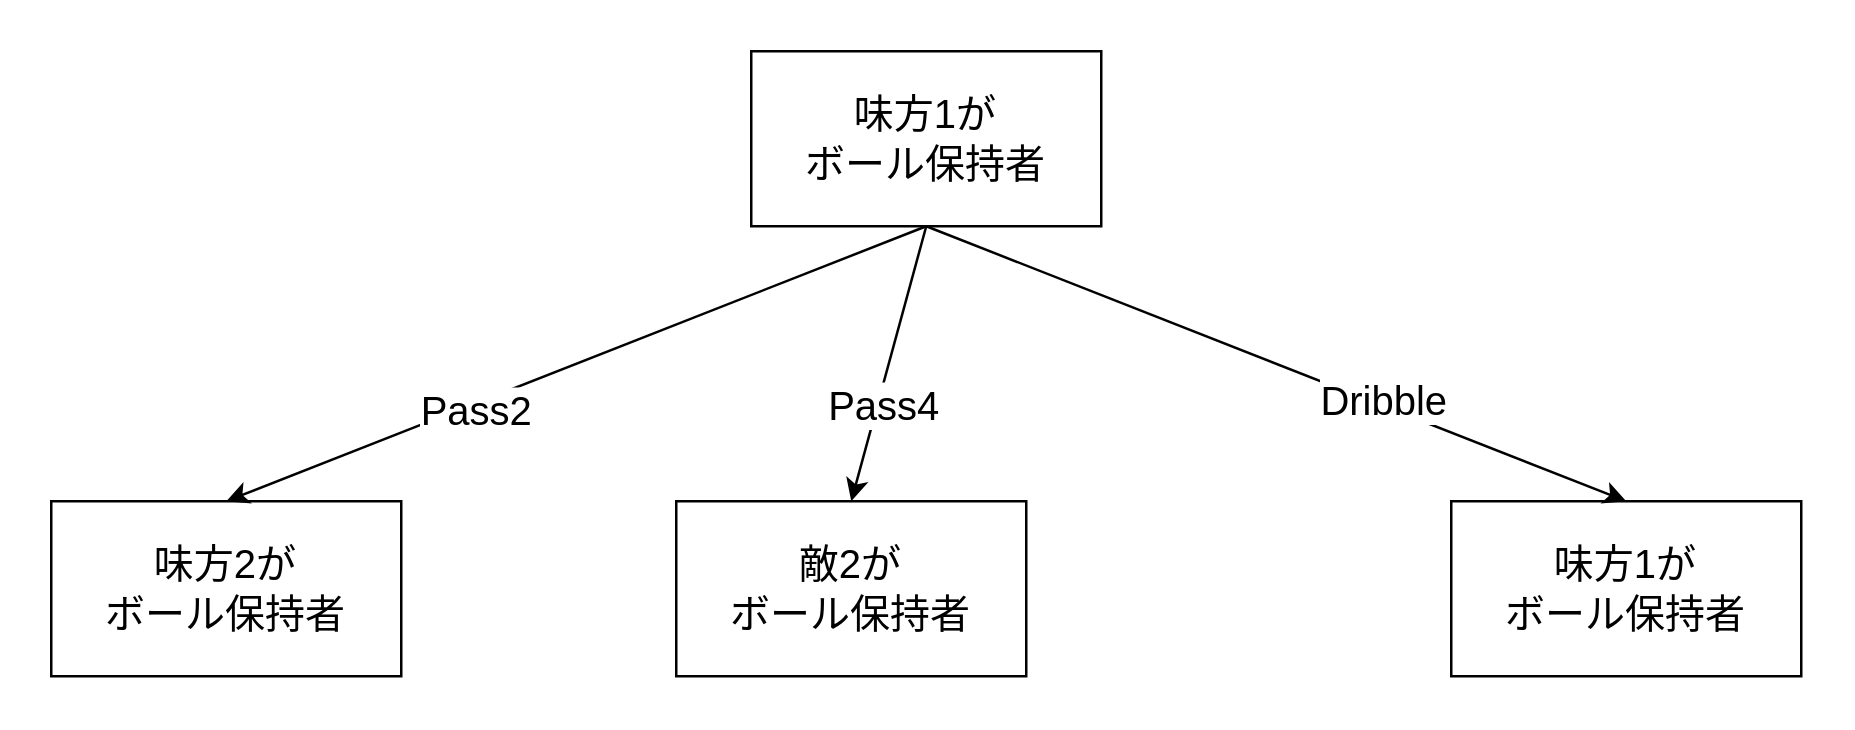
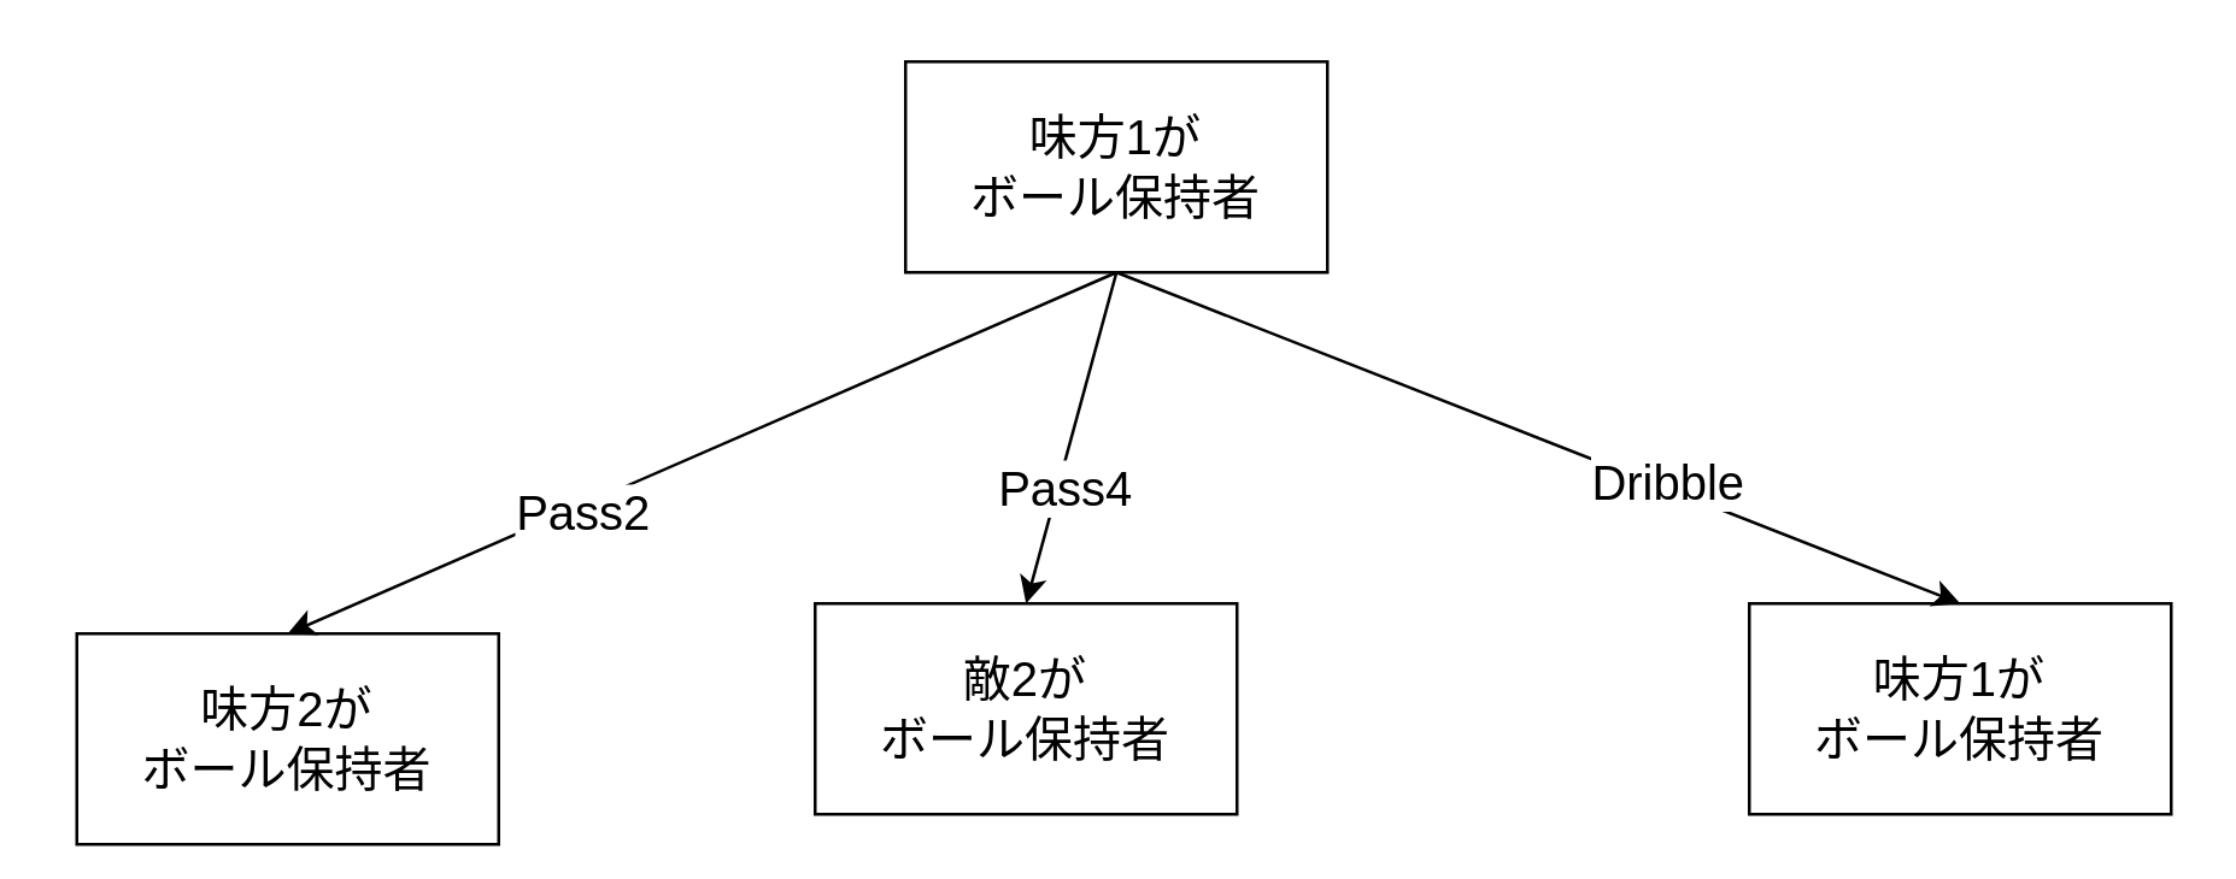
- <mxCell id="5" value="&lt;font style=&quot;font-size: 16px;&quot;&gt;味方2が&lt;br&gt;ボール保持者&lt;/font&gt;" style="rounded=0;whiteSpace=wrap;html=1;" vertex="1" parent="1"><mxGeometry x="20" y="200" width="140" height="70" as="geometry" /></mxCell>
+ <mxCell id="5" value="&lt;font style=&quot;font-size: 16px;&quot;&gt;味方2が&lt;br&gt;ボール保持者&lt;/font&gt;" style="rounded=0;whiteSpace=wrap;html=1;" vertex="1" parent="1"><mxGeometry x="25" y="210" width="140" height="70" as="geometry" /></mxCell>
